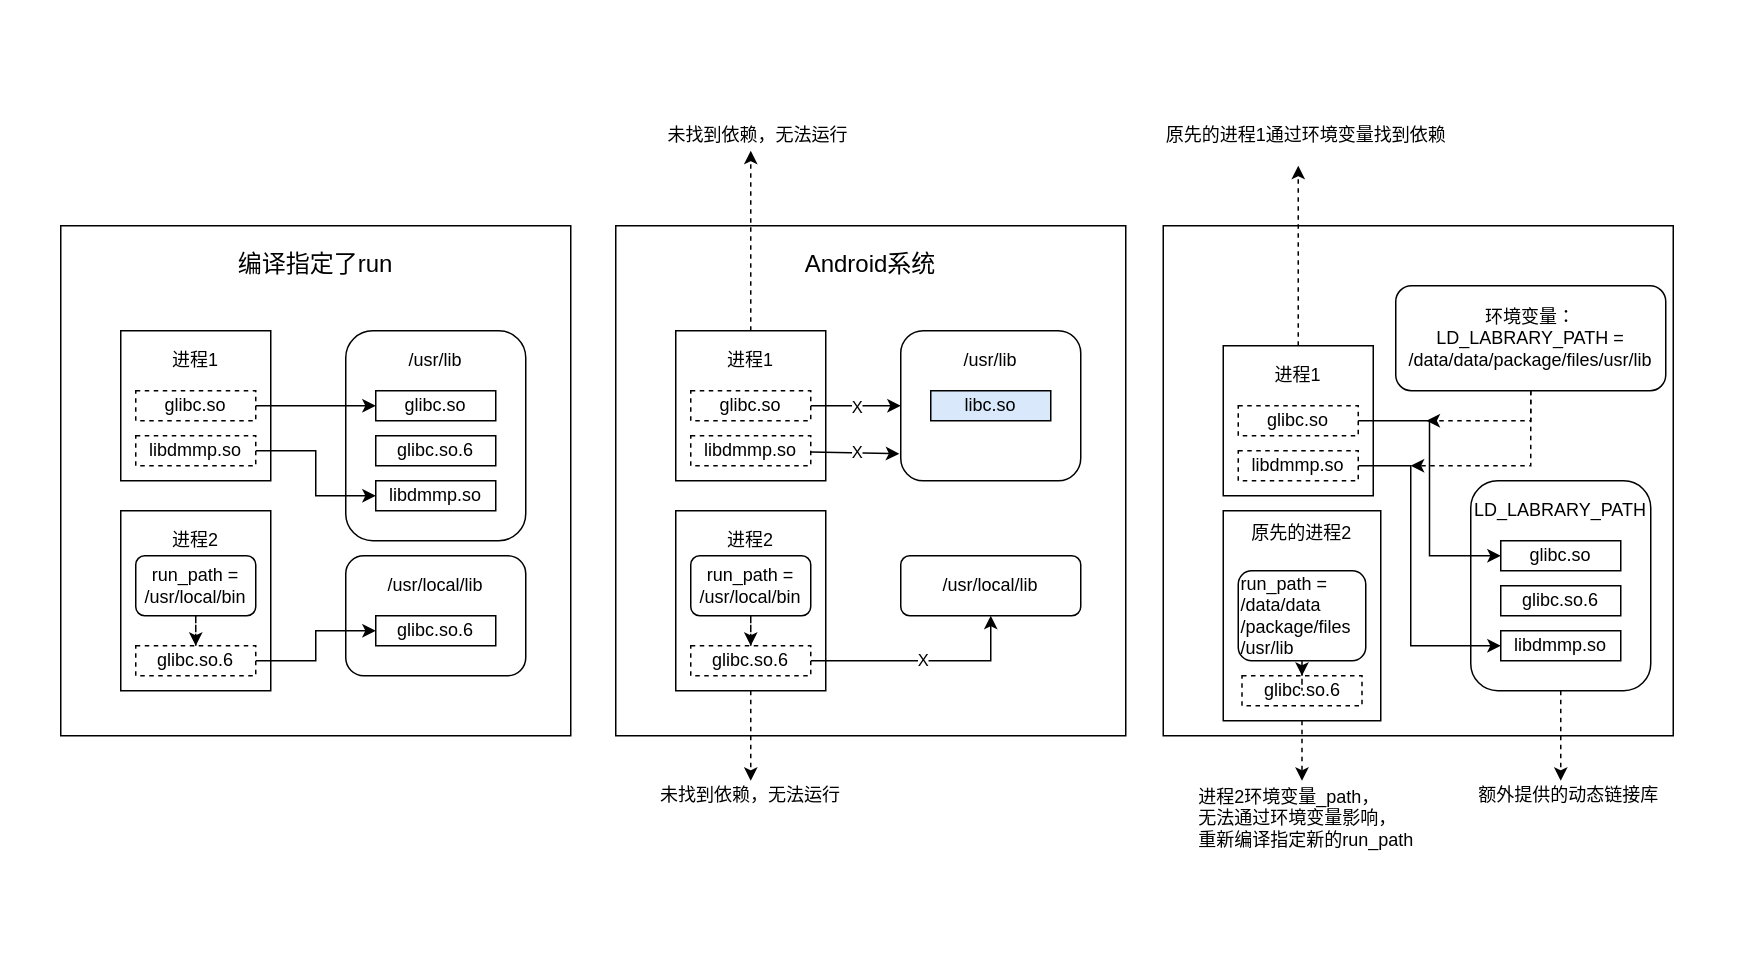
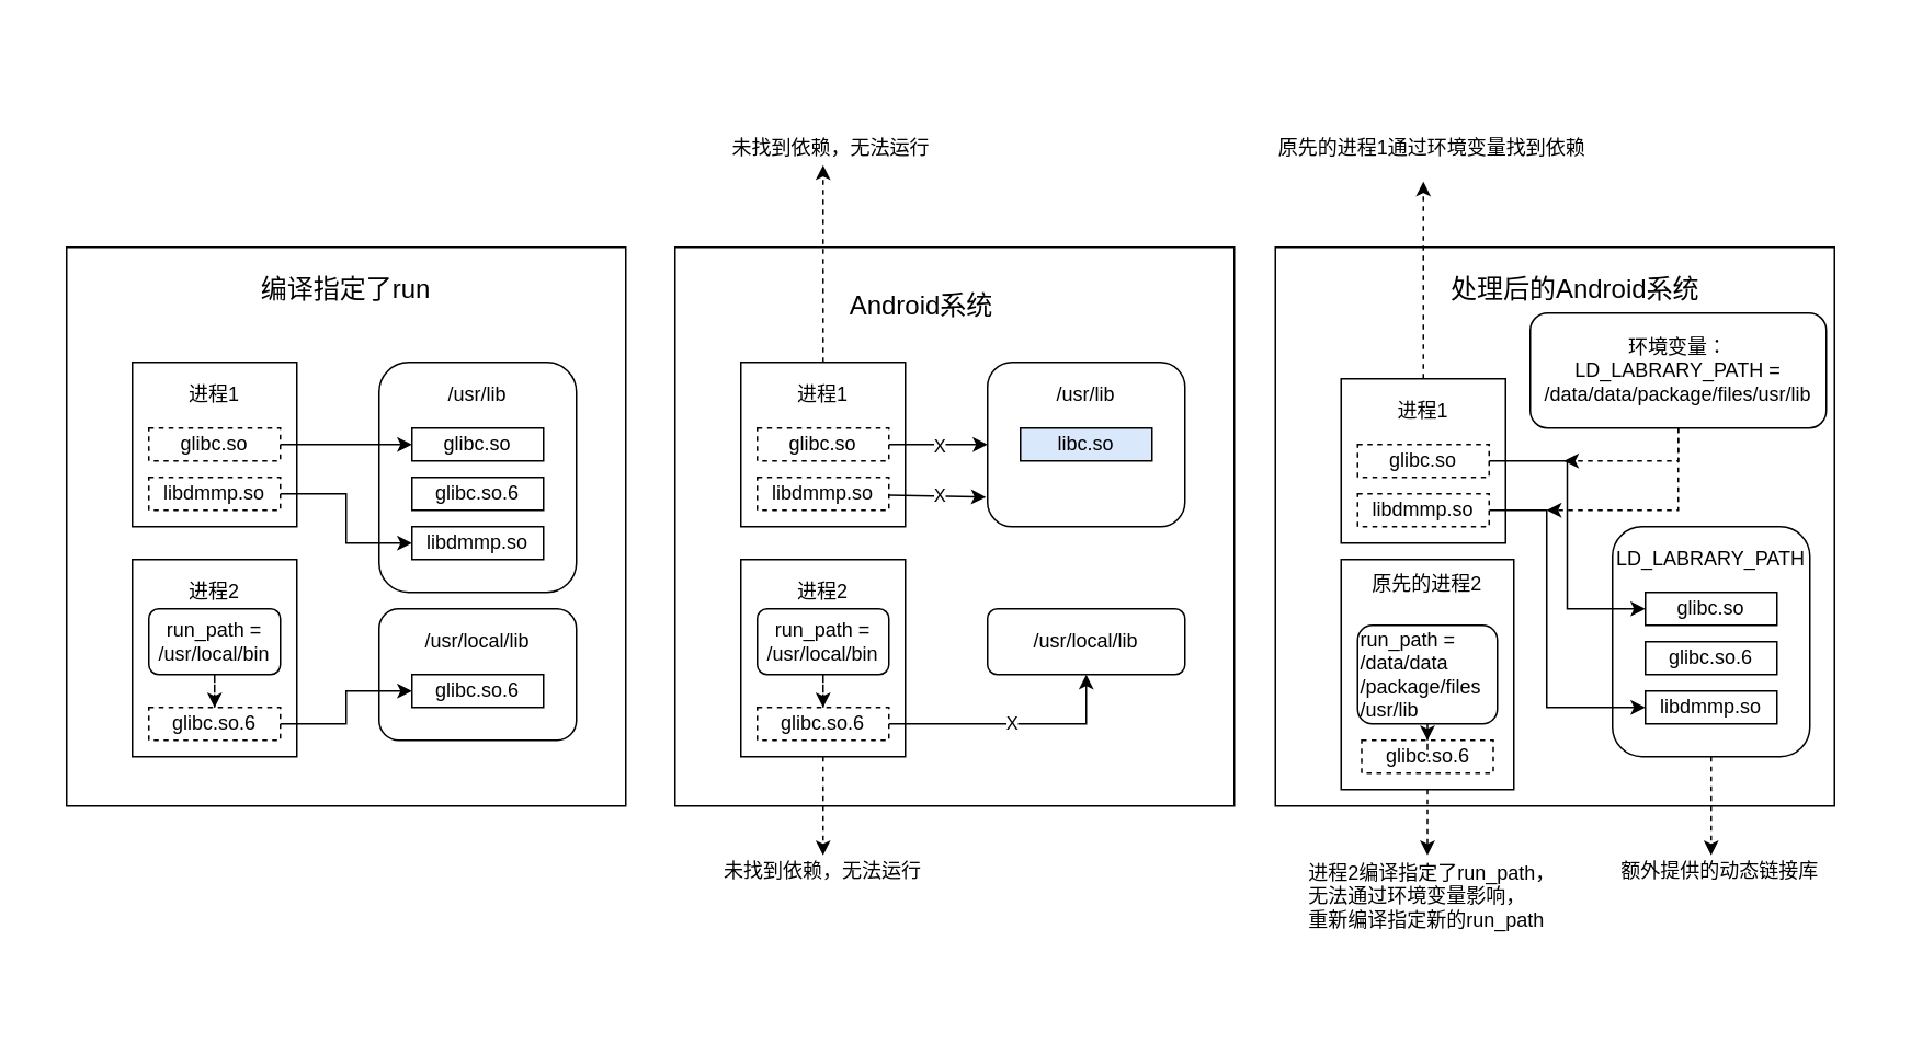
- <mxCell id="27" value="&lt;span style=&quot;font-size: 16px&quot;&gt;Android系统&lt;/span&gt;" style="text;html=1;strokeColor=none;fillColor=none;align=center;verticalAlign=middle;whiteSpace=wrap;rounded=0;" vertex="1" parent="1"><mxGeometry x="520" y="160" width="120" height="30" as="geometry" /></mxCell>
+ <mxCell id="27" value="&lt;span style=&quot;font-size: 16px&quot;&gt;Android系统&lt;/span&gt;" style="text;html=1;strokeColor=none;fillColor=none;align=center;verticalAlign=middle;whiteSpace=wrap;rounded=0;" vertex="1" parent="1"><mxGeometry x="500" y="170" width="120" height="30" as="geometry" /></mxCell>
+ <mxCell id="51" value="&lt;font style=&quot;font-size: 16px&quot;&gt;处理后的Android系统&lt;/font&gt;" style="text;html=1;strokeColor=none;fillColor=none;align=center;verticalAlign=middle;whiteSpace=wrap;rounded=0;" vertex="1" parent="1"><mxGeometry x="870" y="160" width="175" height="30" as="geometry" /></mxCell>
- <mxCell id="76" value="&lt;div style=&quot;text-align: left&quot;&gt;&lt;span&gt;进程2环境变量_path，&lt;/span&gt;&lt;/div&gt;&lt;div style=&quot;text-align: left&quot;&gt;&lt;span&gt;无法通过环境变量影响，&lt;/span&gt;&lt;/div&gt;&lt;div style=&quot;text-align: left&quot;&gt;&lt;span&gt;重新编译指定新的run_path&lt;/span&gt;&lt;/div&gt;" style="text;html=1;align=center;verticalAlign=middle;resizable=0;points=[];autosize=1;" vertex="1" parent="1"><mxGeometry x="785" y="520" width="170" height="50" as="geometry" /></mxCell>
+ <mxCell id="76" value="&lt;div style=&quot;text-align: left&quot;&gt;&lt;span&gt;进程2编译指定了run_path，&lt;/span&gt;&lt;/div&gt;&lt;div style=&quot;text-align: left&quot;&gt;&lt;span&gt;无法通过环境变量影响，&lt;/span&gt;&lt;/div&gt;&lt;div style=&quot;text-align: left&quot;&gt;&lt;span&gt;重新编译指定新的run_path&lt;/span&gt;&lt;/div&gt;" style="text;html=1;align=center;verticalAlign=middle;resizable=0;points=[];autosize=1;" vertex="1" parent="1"><mxGeometry x="785" y="520" width="170" height="50" as="geometry" /></mxCell>
